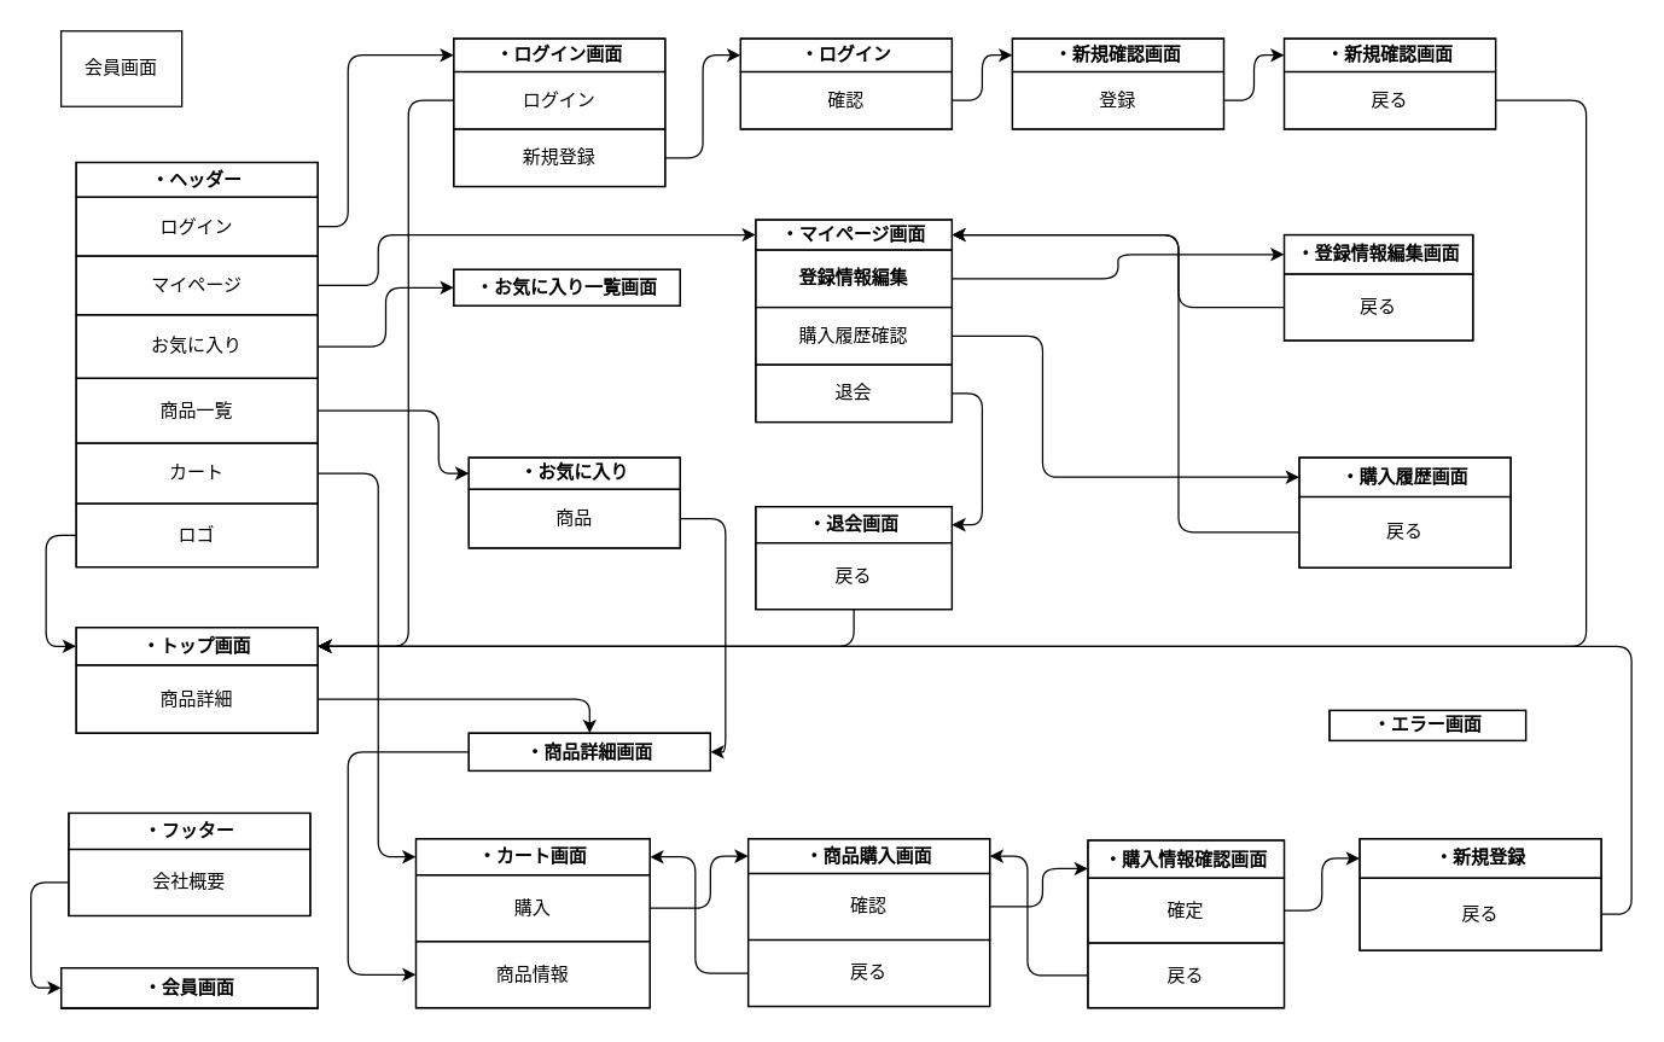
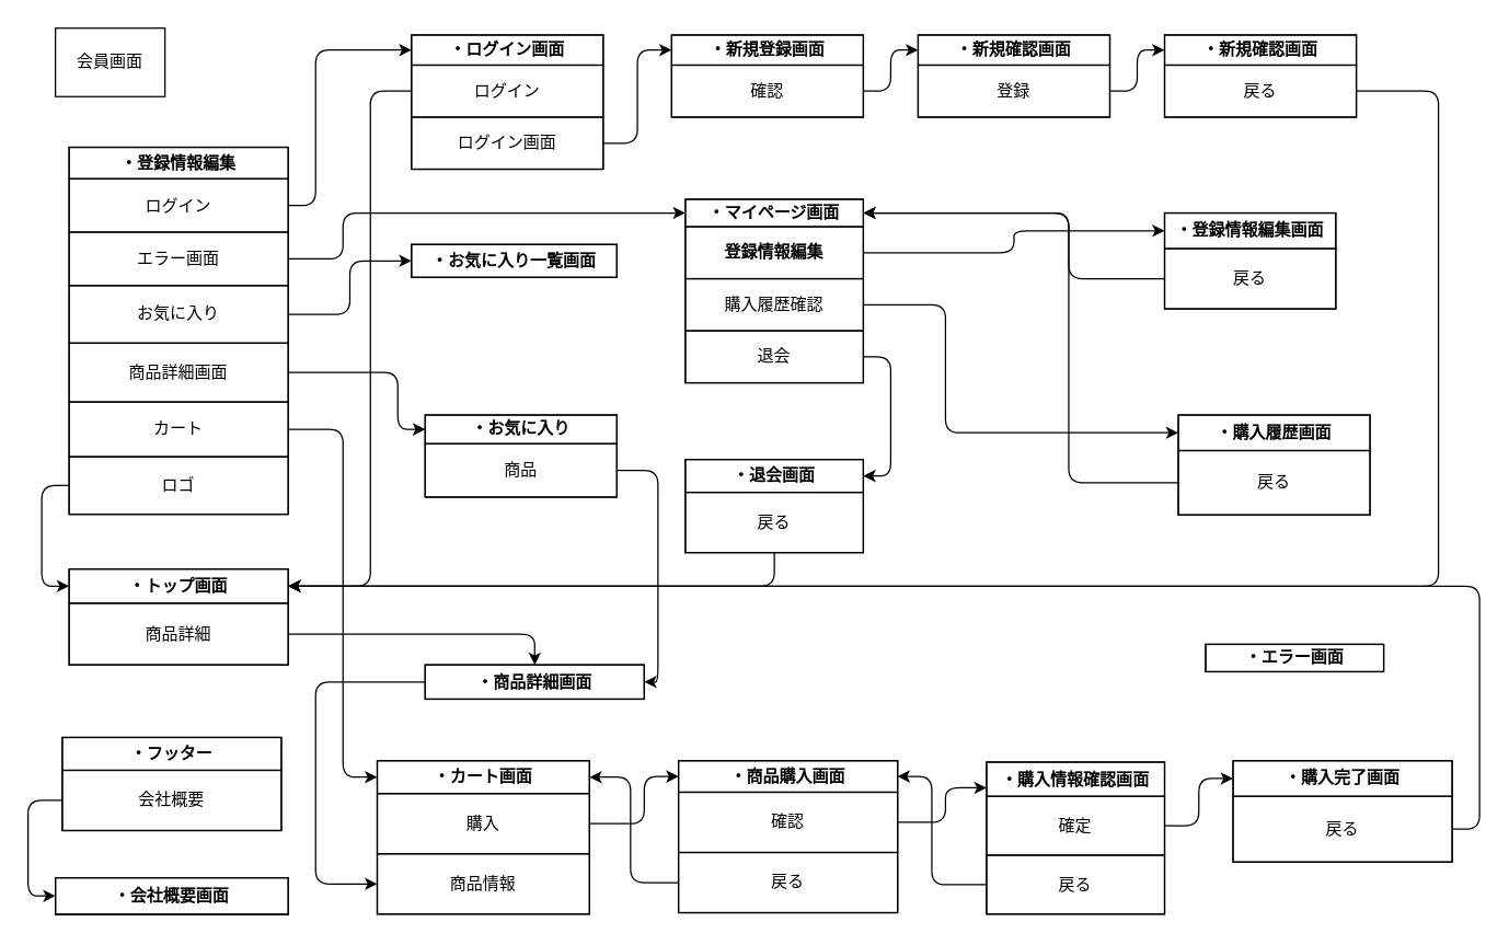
- <mxCell id="5" value="&lt;span style=&quot;font-weight: 700;&quot;&gt;・ログイン&lt;/span&gt;" style="connectable=0;recursiveResize=0;strokeColor=inherit;fillColor=none;align=center;whiteSpace=wrap;html=1;" parent="4" vertex="1"><mxGeometry width="140" height="22" as="geometry"><mxRectangle width="140" height="22" as="alternateBounds" /></mxGeometry></mxCell>
+ <mxCell id="5" value="&lt;span style=&quot;font-weight: 700;&quot;&gt;・新規登録画面&lt;/span&gt;" style="connectable=0;recursiveResize=0;strokeColor=inherit;fillColor=none;align=center;whiteSpace=wrap;html=1;" parent="4" vertex="1"><mxGeometry width="140" height="22" as="geometry"><mxRectangle width="140" height="22" as="alternateBounds" /></mxGeometry></mxCell>
- <mxCell id="23" value="新規登録" style="connectable=0;recursiveResize=0;strokeColor=inherit;fillColor=none;align=center;whiteSpace=wrap;html=1;" parent="22" vertex="1"><mxGeometry width="140" height="38" as="geometry"><mxRectangle width="140" height="38" as="alternateBounds" /></mxGeometry></mxCell>
+ <mxCell id="23" value="ログイン画面" style="connectable=0;recursiveResize=0;strokeColor=inherit;fillColor=none;align=center;whiteSpace=wrap;html=1;" parent="22" vertex="1"><mxGeometry width="140" height="38" as="geometry"><mxRectangle width="140" height="38" as="alternateBounds" /></mxGeometry></mxCell>
- <mxCell id="26" value="&lt;span style=&quot;font-weight: 700;&quot;&gt;・ヘッダー&lt;/span&gt;" style="connectable=0;recursiveResize=0;strokeColor=inherit;fillColor=none;align=center;whiteSpace=wrap;html=1;" parent="25" vertex="1"><mxGeometry width="160" height="23" as="geometry"><mxRectangle width="160" height="23" as="alternateBounds" /></mxGeometry></mxCell>
+ <mxCell id="26" value="&lt;span style=&quot;font-weight: 700;&quot;&gt;・登録情報編集&lt;/span&gt;" style="connectable=0;recursiveResize=0;strokeColor=inherit;fillColor=none;align=center;whiteSpace=wrap;html=1;" parent="25" vertex="1"><mxGeometry width="160" height="23" as="geometry"><mxRectangle width="160" height="23" as="alternateBounds" /></mxGeometry></mxCell>
- <mxCell id="30" value="マイページ" style="connectable=0;recursiveResize=0;strokeColor=inherit;fillColor=none;align=center;whiteSpace=wrap;html=1;" parent="29" vertex="1"><mxGeometry width="160" height="39" as="geometry"><mxRectangle width="160" height="39" as="alternateBounds" /></mxGeometry></mxCell>
+ <mxCell id="30" value="エラー画面" style="connectable=0;recursiveResize=0;strokeColor=inherit;fillColor=none;align=center;whiteSpace=wrap;html=1;" parent="29" vertex="1"><mxGeometry width="160" height="39" as="geometry"><mxRectangle width="160" height="39" as="alternateBounds" /></mxGeometry></mxCell>
- <mxCell id="34" value="商品一覧" style="connectable=0;recursiveResize=0;strokeColor=inherit;fillColor=none;align=center;whiteSpace=wrap;html=1;" parent="33" vertex="1"><mxGeometry width="160" height="43" as="geometry"><mxRectangle width="160" height="43" as="alternateBounds" /></mxGeometry></mxCell>
+ <mxCell id="34" value="商品詳細画面" style="connectable=0;recursiveResize=0;strokeColor=inherit;fillColor=none;align=center;whiteSpace=wrap;html=1;" parent="33" vertex="1"><mxGeometry width="160" height="43" as="geometry"><mxRectangle width="160" height="43" as="alternateBounds" /></mxGeometry></mxCell>
- <mxCell id="93" value="&lt;span style=&quot;font-weight: 700;&quot;&gt;・新規登録&lt;/span&gt;" style="connectable=0;recursiveResize=0;strokeColor=inherit;fillColor=none;align=center;whiteSpace=wrap;html=1;" parent="92" vertex="1"><mxGeometry width="160" height="26" as="geometry"><mxRectangle width="160" height="26" as="alternateBounds" /></mxGeometry></mxCell>
+ <mxCell id="93" value="&lt;span style=&quot;font-weight: 700;&quot;&gt;・購入完了画面&lt;/span&gt;" style="connectable=0;recursiveResize=0;strokeColor=inherit;fillColor=none;align=center;whiteSpace=wrap;html=1;" parent="92" vertex="1"><mxGeometry width="160" height="26" as="geometry"><mxRectangle width="160" height="26" as="alternateBounds" /></mxGeometry></mxCell>
- <mxCell id="106" value="&lt;span style=&quot;font-weight: 700;&quot;&gt;・会員画面&lt;/span&gt;" style="connectable=0;recursiveResize=0;strokeColor=inherit;fillColor=none;align=center;whiteSpace=wrap;html=1;" parent="105" vertex="1"><mxGeometry width="170" height="27" as="geometry"><mxRectangle width="170" height="27" as="alternateBounds" /></mxGeometry></mxCell>
+ <mxCell id="106" value="&lt;span style=&quot;font-weight: 700;&quot;&gt;・会社概要画面&lt;/span&gt;" style="connectable=0;recursiveResize=0;strokeColor=inherit;fillColor=none;align=center;whiteSpace=wrap;html=1;" parent="105" vertex="1"><mxGeometry width="170" height="27" as="geometry"><mxRectangle width="170" height="27" as="alternateBounds" /></mxGeometry></mxCell>
